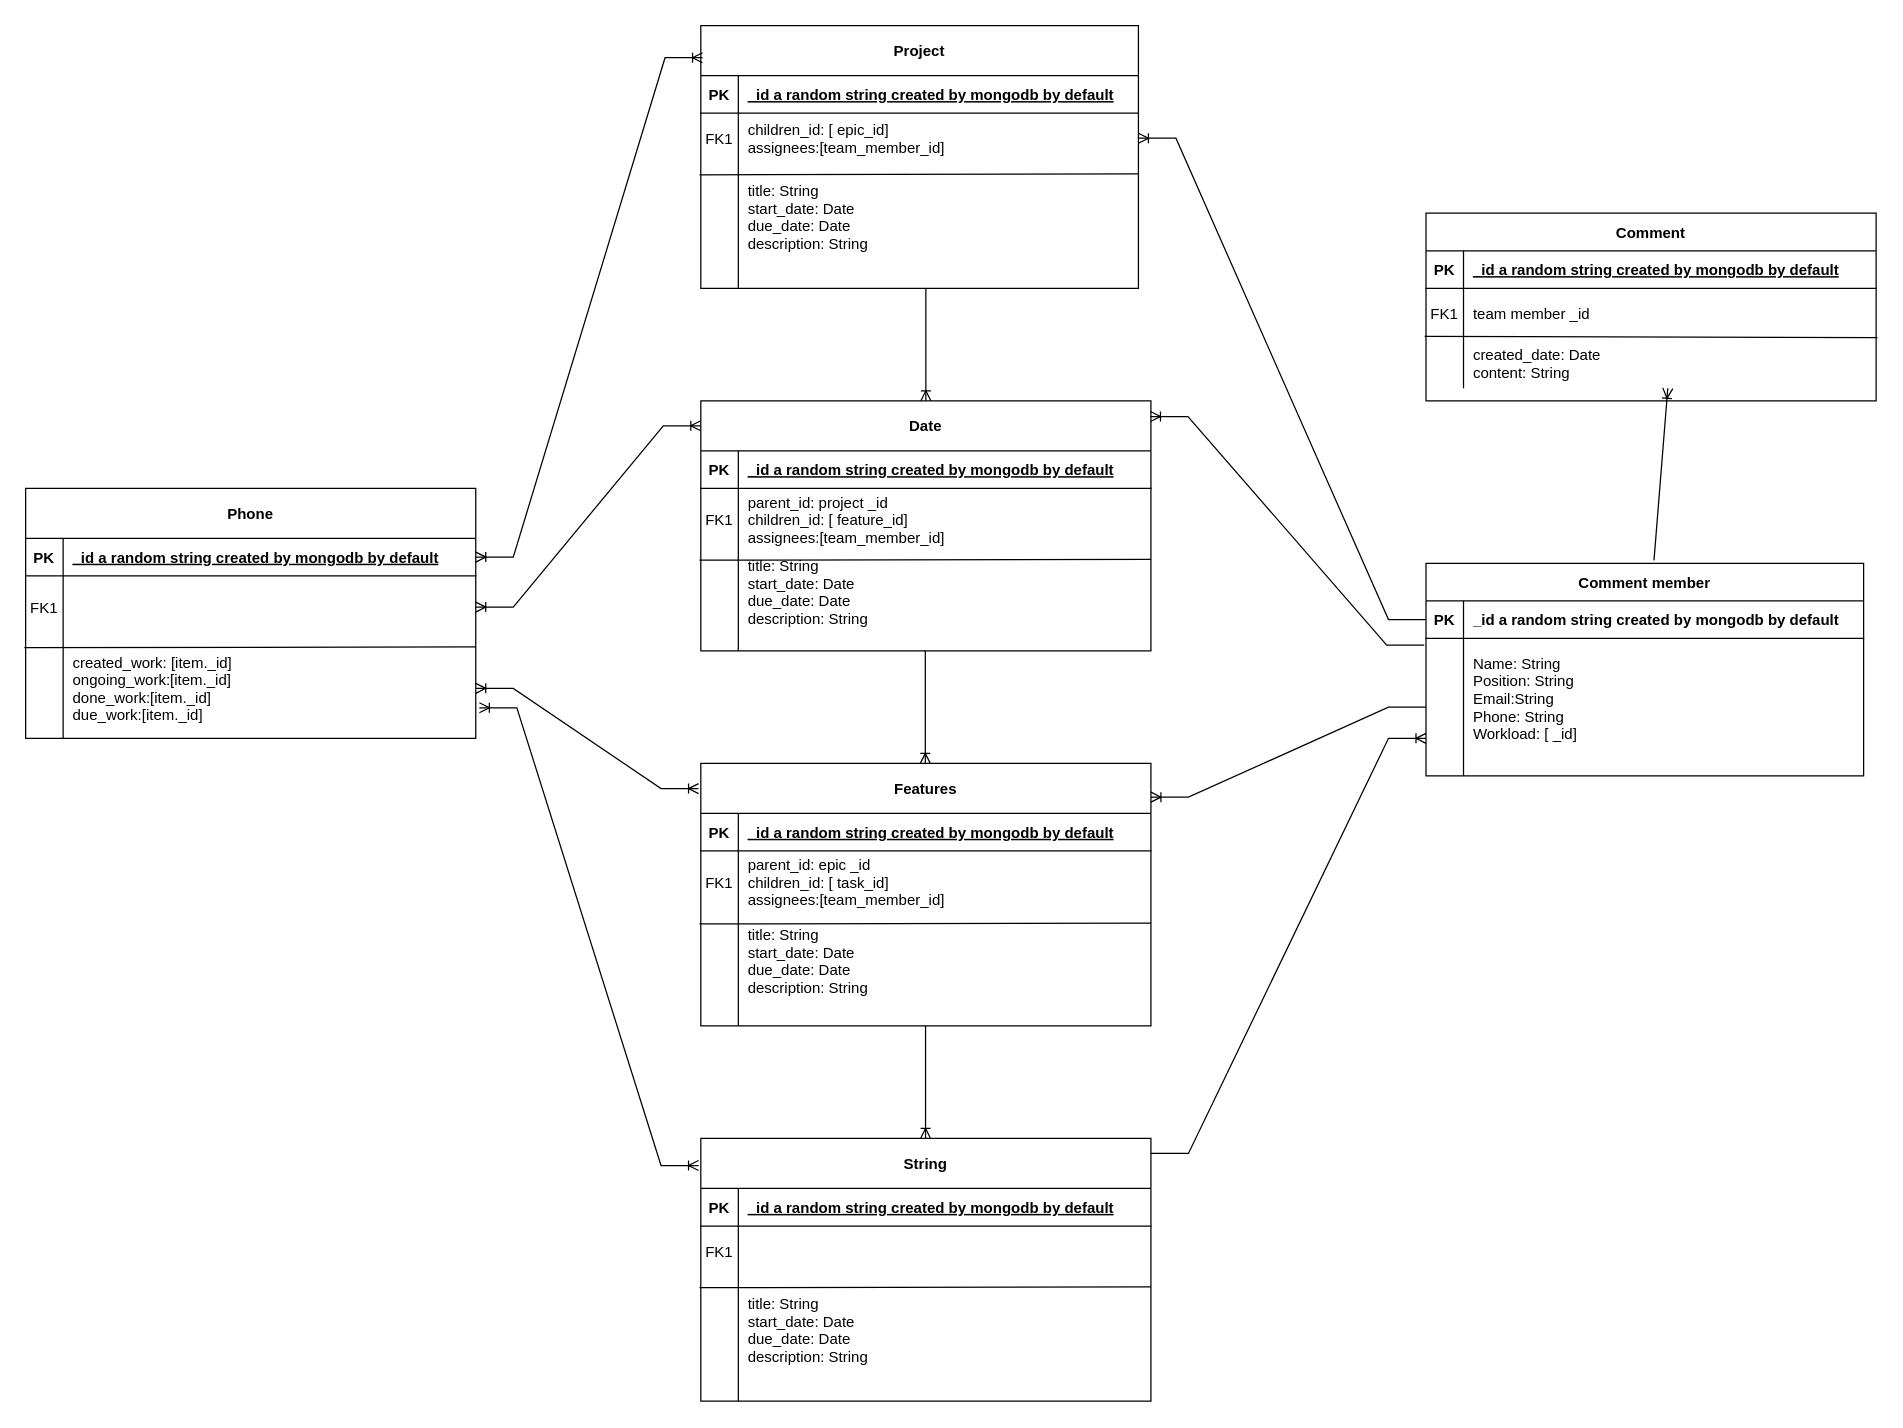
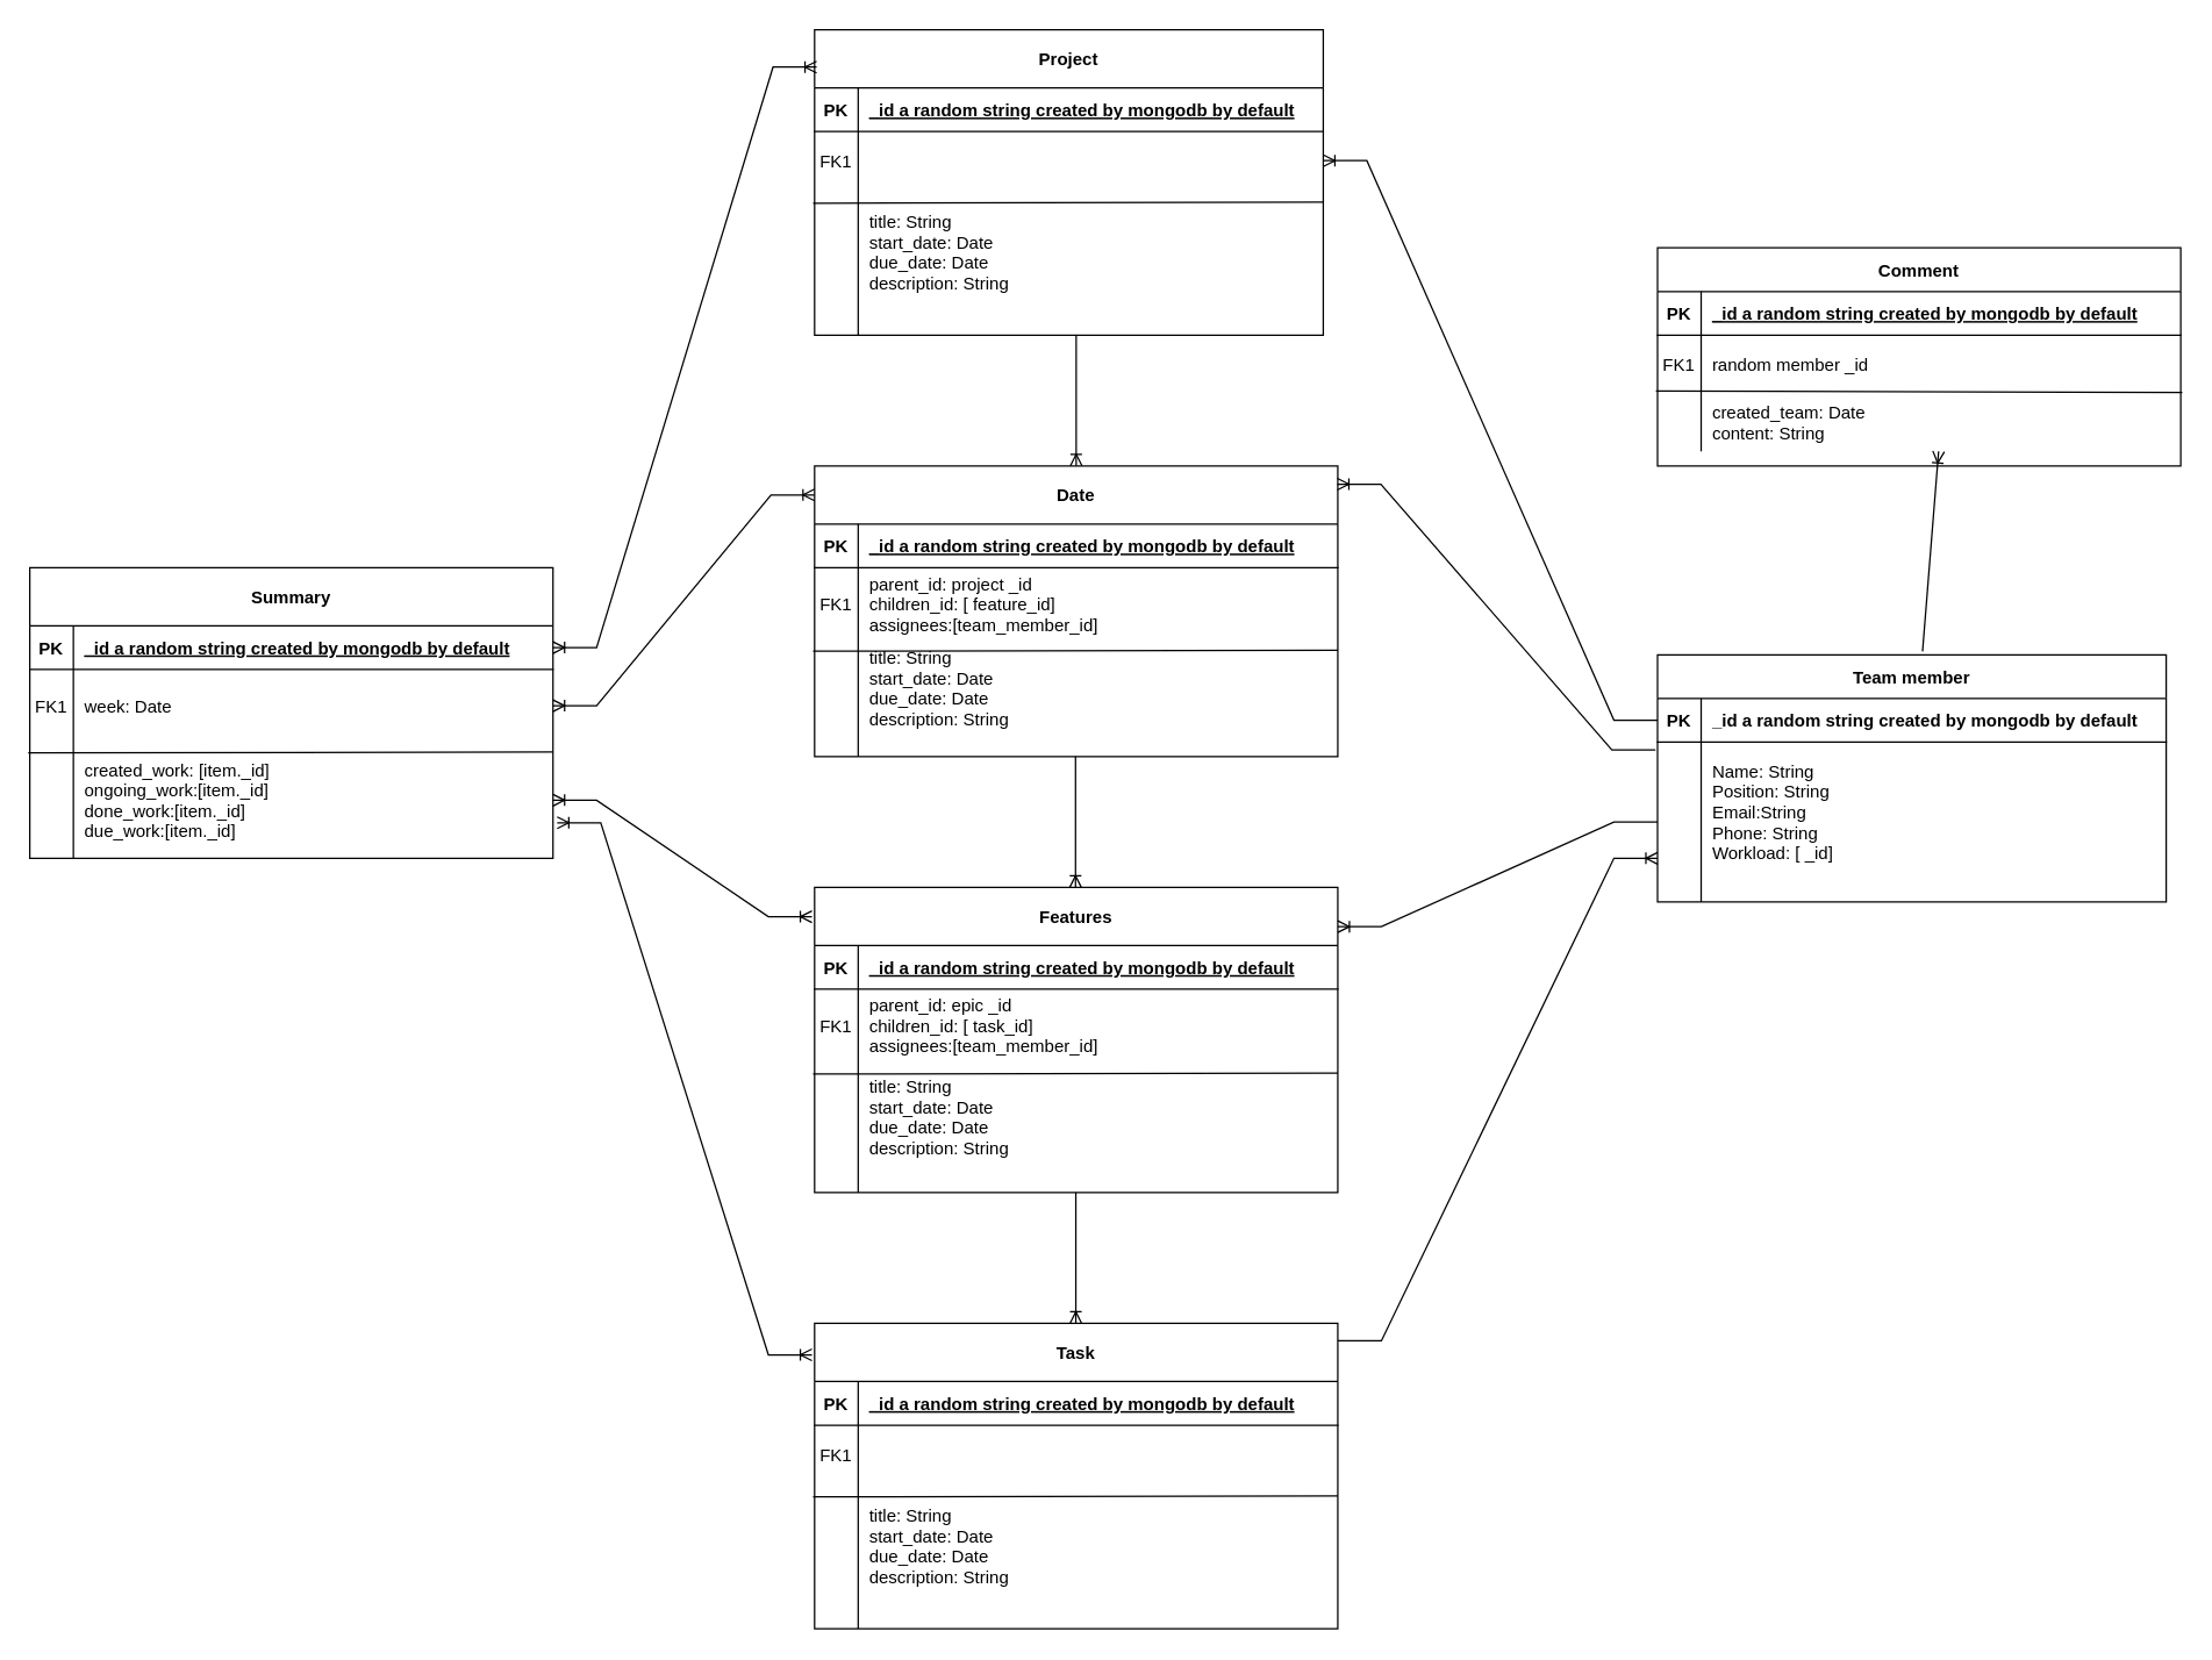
- <mxCell id="58" value="children_id: [ epic_id]&#10;assignees:[team_member_id]" style="shape=partialRectangle;overflow=hidden;connectable=0;fillColor=none;top=0;left=0;bottom=0;right=0;align=left;spacingLeft=6;" parent="56" vertex="1"><mxGeometry x="30" width="320" height="40" as="geometry"><mxRectangle width="320" height="40" as="alternateBounds" /></mxGeometry></mxCell>
- <mxCell id="8" value="team member _id" style="shape=partialRectangle;overflow=hidden;connectable=0;fillColor=none;top=0;left=0;bottom=0;right=0;align=left;spacingLeft=6;" parent="6" vertex="1"><mxGeometry x="30" width="330" height="40" as="geometry"><mxRectangle width="330" height="40" as="alternateBounds" /></mxGeometry></mxCell>
+ <mxCell id="8" value="random member _id" style="shape=partialRectangle;overflow=hidden;connectable=0;fillColor=none;top=0;left=0;bottom=0;right=0;align=left;spacingLeft=6;" parent="6" vertex="1"><mxGeometry x="30" width="330" height="40" as="geometry"><mxRectangle width="330" height="40" as="alternateBounds" /></mxGeometry></mxCell>
- <mxCell id="11" value="created_date: Date&#10;content: String" style="shape=partialRectangle;overflow=hidden;connectable=0;fillColor=none;top=0;left=0;bottom=0;right=0;align=left;spacingLeft=6;" parent="9" vertex="1"><mxGeometry x="30" width="330" height="40" as="geometry"><mxRectangle width="330" height="40" as="alternateBounds" /></mxGeometry></mxCell>
+ <mxCell id="11" value="created_team: Date&#10;content: String" style="shape=partialRectangle;overflow=hidden;connectable=0;fillColor=none;top=0;left=0;bottom=0;right=0;align=left;spacingLeft=6;" parent="9" vertex="1"><mxGeometry x="30" width="330" height="40" as="geometry"><mxRectangle width="330" height="40" as="alternateBounds" /></mxGeometry></mxCell>
- <mxCell id="63" value="Phone" style="shape=table;startSize=40;container=1;collapsible=1;childLayout=tableLayout;fixedRows=1;rowLines=0;fontStyle=1;align=center;resizeLast=1;" vertex="1" parent="1"><mxGeometry x="20" y="390" width="360" height="200" as="geometry" /></mxCell>
+ <mxCell id="63" value="Summary" style="shape=table;startSize=40;container=1;collapsible=1;childLayout=tableLayout;fixedRows=1;rowLines=0;fontStyle=1;align=center;resizeLast=1;" vertex="1" parent="1"><mxGeometry x="20" y="390" width="360" height="200" as="geometry" /></mxCell>
- <mxCell id="13" value="Comment member" style="shape=table;startSize=30;container=1;collapsible=1;childLayout=tableLayout;fixedRows=1;rowLines=0;fontStyle=1;align=center;resizeLast=1;" parent="1" vertex="1"><mxGeometry x="1140" y="450" width="350" height="170" as="geometry"><mxRectangle x="120" y="120" width="100" height="30" as="alternateBounds" /></mxGeometry></mxCell>
+ <mxCell id="13" value="Team member" style="shape=table;startSize=30;container=1;collapsible=1;childLayout=tableLayout;fixedRows=1;rowLines=0;fontStyle=1;align=center;resizeLast=1;" parent="1" vertex="1"><mxGeometry x="1140" y="450" width="350" height="170" as="geometry"><mxRectangle x="120" y="120" width="100" height="30" as="alternateBounds" /></mxGeometry></mxCell>
+ <mxCell id="69" value="week: Date" style="shape=partialRectangle;overflow=hidden;connectable=0;fillColor=none;top=0;left=0;bottom=0;right=0;align=left;spacingLeft=6;" vertex="1" parent="67"><mxGeometry x="30" width="330" height="50" as="geometry"><mxRectangle width="330" height="50" as="alternateBounds" /></mxGeometry></mxCell>
- <mxCell id="31" value="String" style="shape=table;startSize=40;container=1;collapsible=1;childLayout=tableLayout;fixedRows=1;rowLines=0;fontStyle=1;align=center;resizeLast=1;" parent="1" vertex="1"><mxGeometry x="560" y="910" width="360" height="210" as="geometry" /></mxCell>
+ <mxCell id="31" value="Task" style="shape=table;startSize=40;container=1;collapsible=1;childLayout=tableLayout;fixedRows=1;rowLines=0;fontStyle=1;align=center;resizeLast=1;" parent="1" vertex="1"><mxGeometry x="560" y="910" width="360" height="210" as="geometry" /></mxCell>
